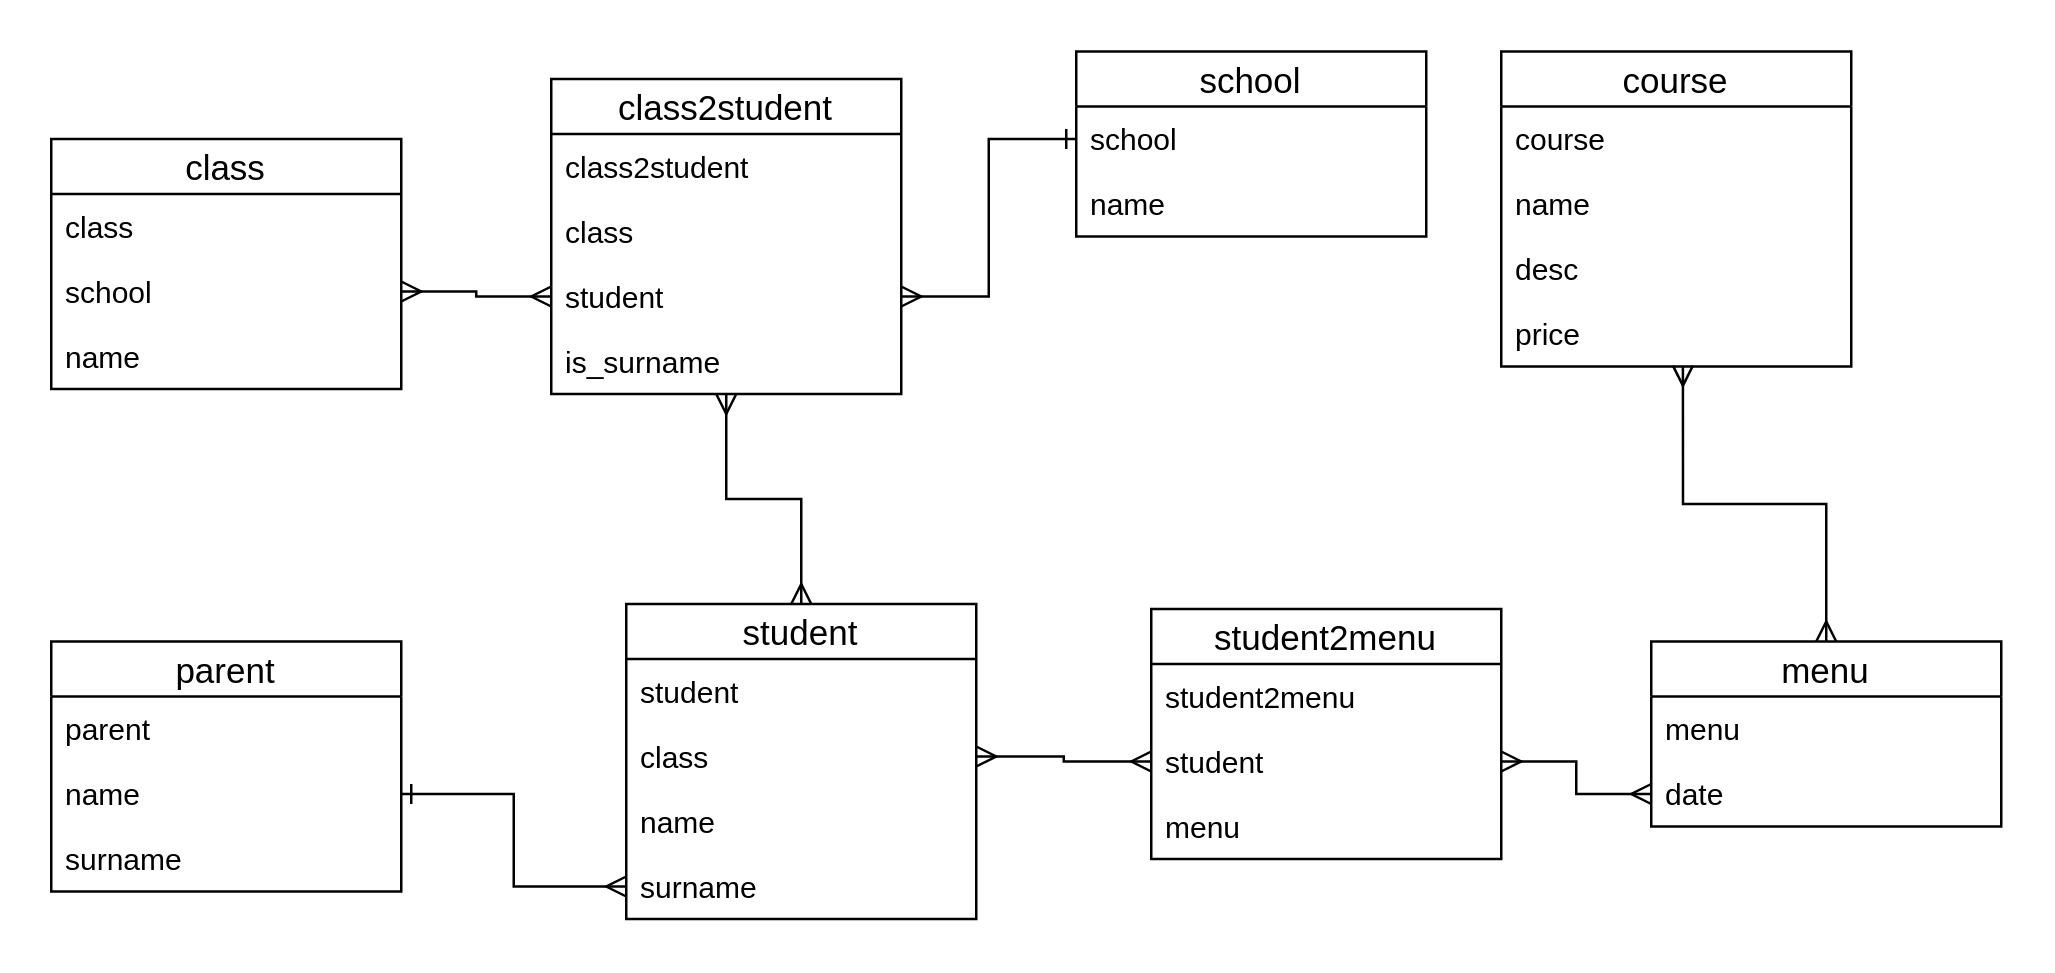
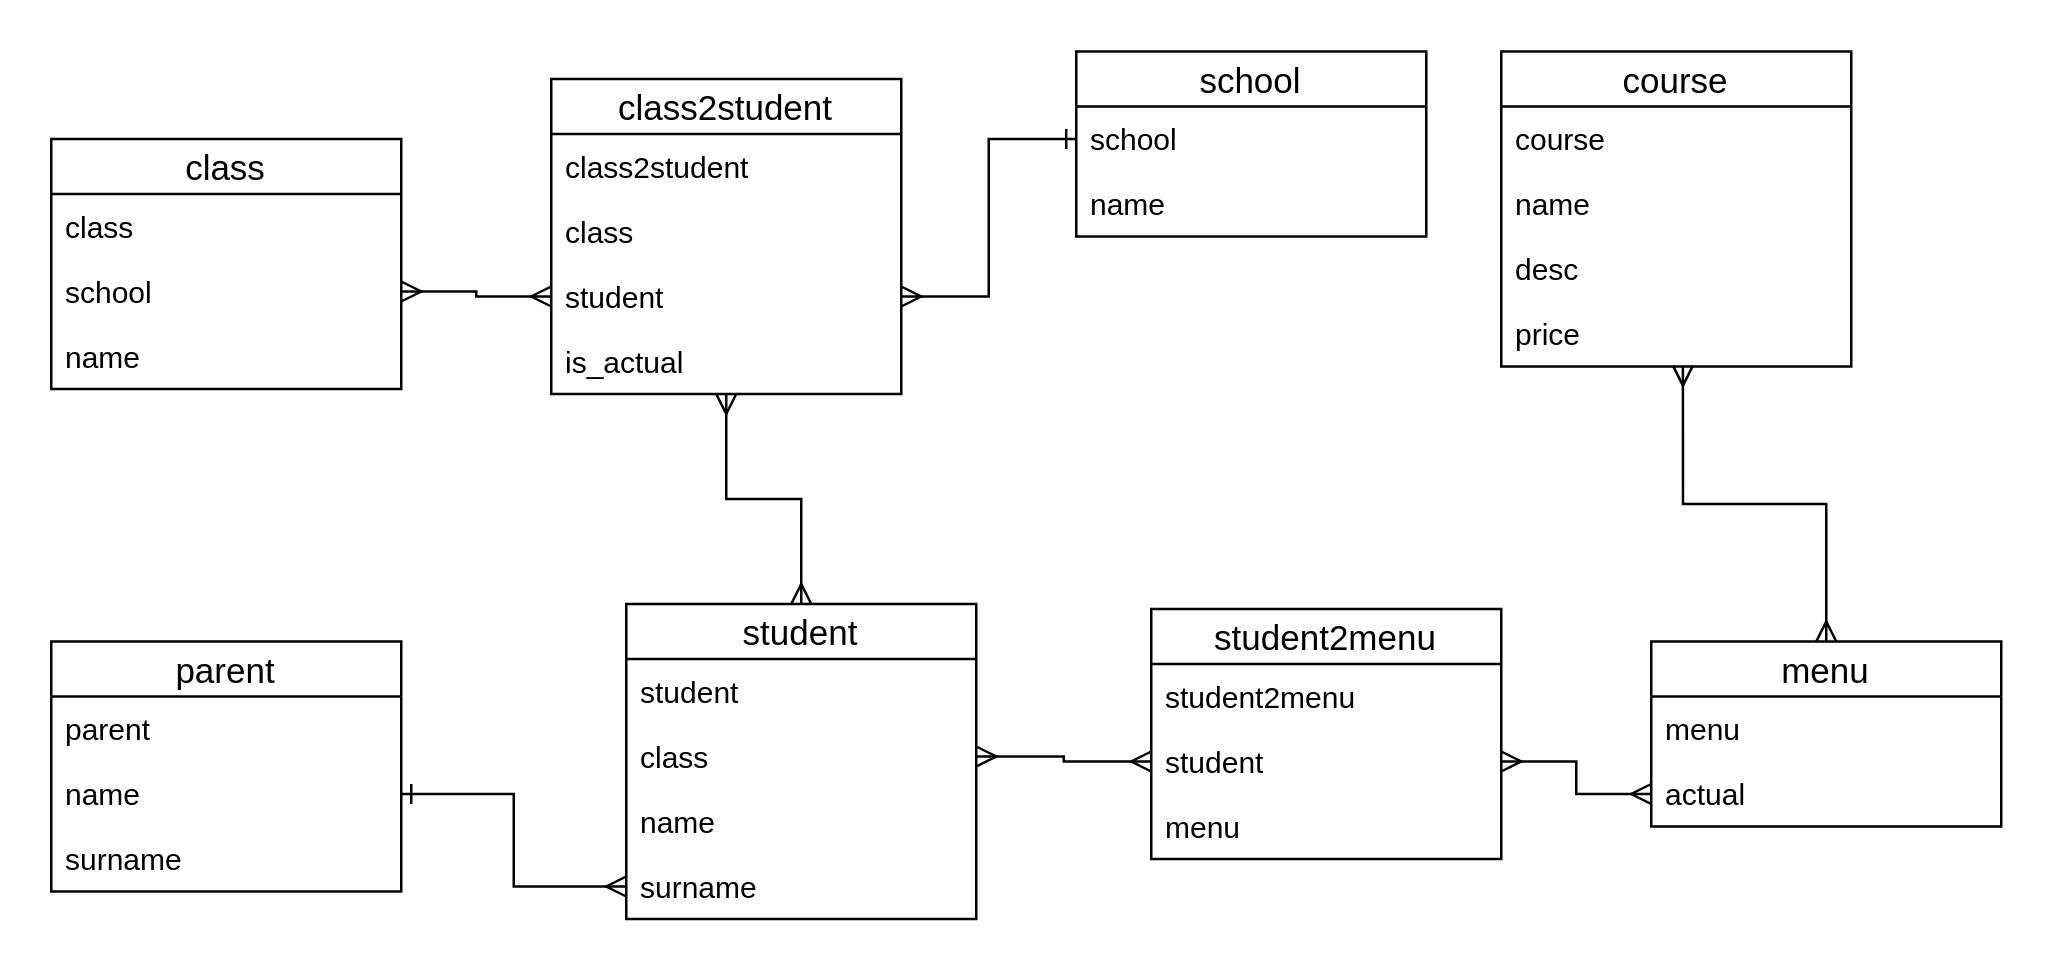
- <mxCell id="10" value="is_surname" style="text;strokeColor=none;fillColor=none;spacingLeft=4;spacingRight=4;overflow=hidden;rotatable=0;points=[[0,0.5],[1,0.5]];portConstraint=eastwest;fontSize=12;" vertex="1" parent="6"><mxGeometry y="100" width="140" height="26" as="geometry" /></mxCell>
+ <mxCell id="10" value="is_actual" style="text;strokeColor=none;fillColor=none;spacingLeft=4;spacingRight=4;overflow=hidden;rotatable=0;points=[[0,0.5],[1,0.5]];portConstraint=eastwest;fontSize=12;" vertex="1" parent="6"><mxGeometry y="100" width="140" height="26" as="geometry" /></mxCell>
- <mxCell id="23" value="date" style="text;strokeColor=none;fillColor=none;spacingLeft=4;spacingRight=4;overflow=hidden;rotatable=0;points=[[0,0.5],[1,0.5]];portConstraint=eastwest;fontSize=12;" vertex="1" parent="21"><mxGeometry y="48" width="140" height="26" as="geometry" /></mxCell>
+ <mxCell id="23" value="actual" style="text;strokeColor=none;fillColor=none;spacingLeft=4;spacingRight=4;overflow=hidden;rotatable=0;points=[[0,0.5],[1,0.5]];portConstraint=eastwest;fontSize=12;" vertex="1" parent="21"><mxGeometry y="48" width="140" height="26" as="geometry" /></mxCell>
